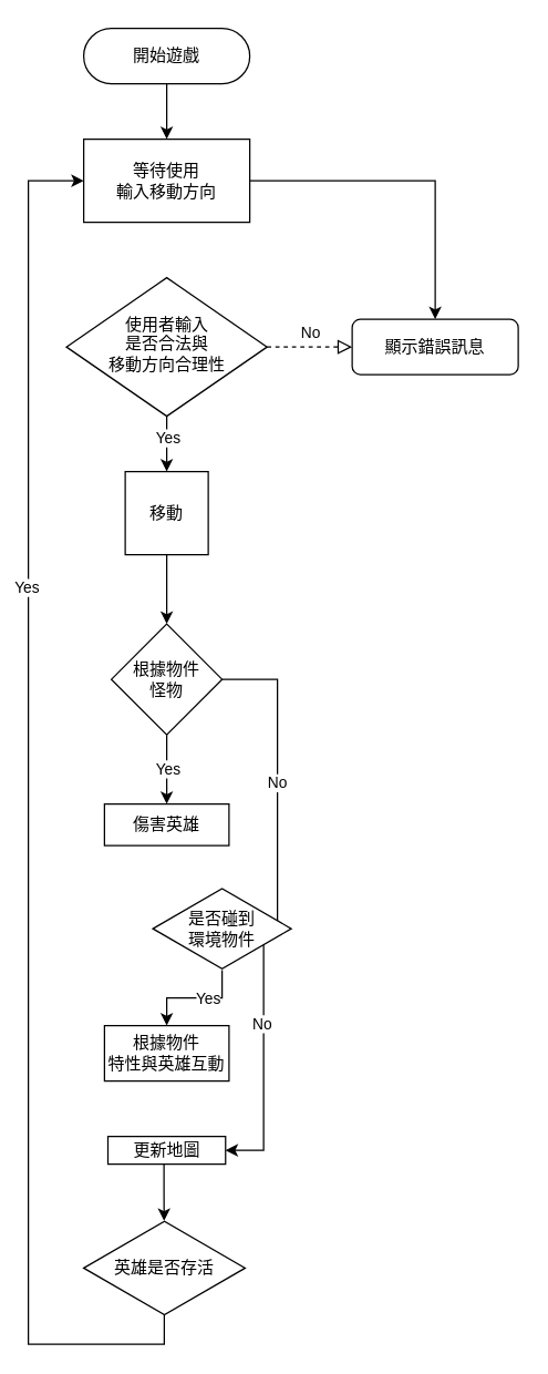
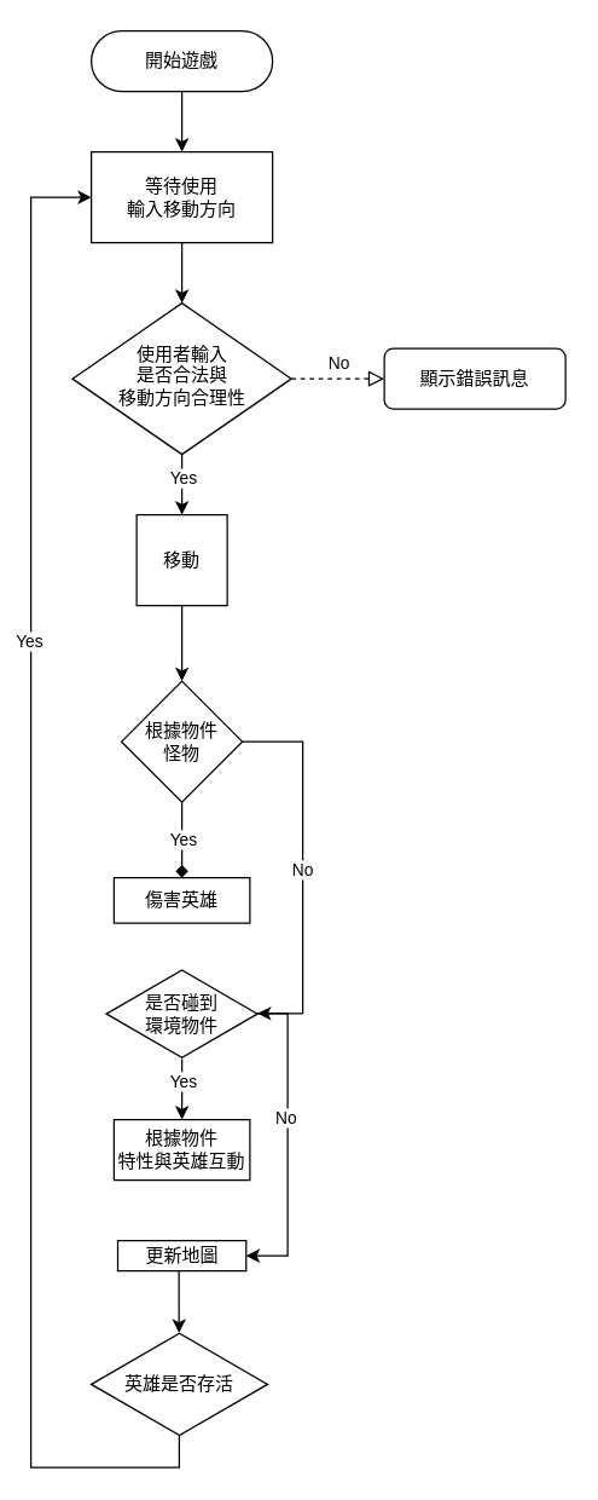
- <mxCell id="15" style="edgeStyle=orthogonalEdgeStyle;rounded=0;orthogonalLoop=1;jettySize=auto;html=1;" edge="1" parent="1" source="16" target="8"><mxGeometry relative="1" as="geometry" /></mxCell>
+ <mxCell id="15" style="edgeStyle=orthogonalEdgeStyle;rounded=0;orthogonalLoop=1;jettySize=auto;html=1;" edge="1" parent="1" source="16" target="7"><mxGeometry relative="1" as="geometry" /></mxCell>
- <mxCell id="12" style="edgeStyle=orthogonalEdgeStyle;rounded=0;orthogonalLoop=1;jettySize=auto;html=1;entryX=0.5;entryY=0;entryDx=0;entryDy=0;" edge="1" parent="1" source="14" target="17"><mxGeometry relative="1" as="geometry"><mxPoint x="120" y="590" as="targetPoint" /></mxGeometry></mxCell>
+ <mxCell id="12" style="edgeStyle=orthogonalEdgeStyle;rounded=0;orthogonalLoop=1;jettySize=auto;html=1;entryX=0.5;entryY=0;entryDx=0;entryDy=0;endArrow=diamond;" edge="1" parent="1" source="14" target="17"><mxGeometry relative="1" as="geometry"><mxPoint x="120" y="590" as="targetPoint" /></mxGeometry></mxCell>
- <mxCell id="22" value="是否碰到&lt;br&gt;環境物件" style="html=1;whiteSpace=wrap;aspect=fixed;shape=isoRectangle;" vertex="1" parent="1"><mxGeometry x="110" y="640" width="100" height="59.99" as="geometry" /></mxCell>
+ <mxCell id="22" value="是否碰到&lt;br&gt;環境物件" style="html=1;whiteSpace=wrap;aspect=fixed;shape=isoRectangle;" vertex="1" parent="1"><mxGeometry x="70" y="640" width="100" height="59.99" as="geometry" /></mxCell>
